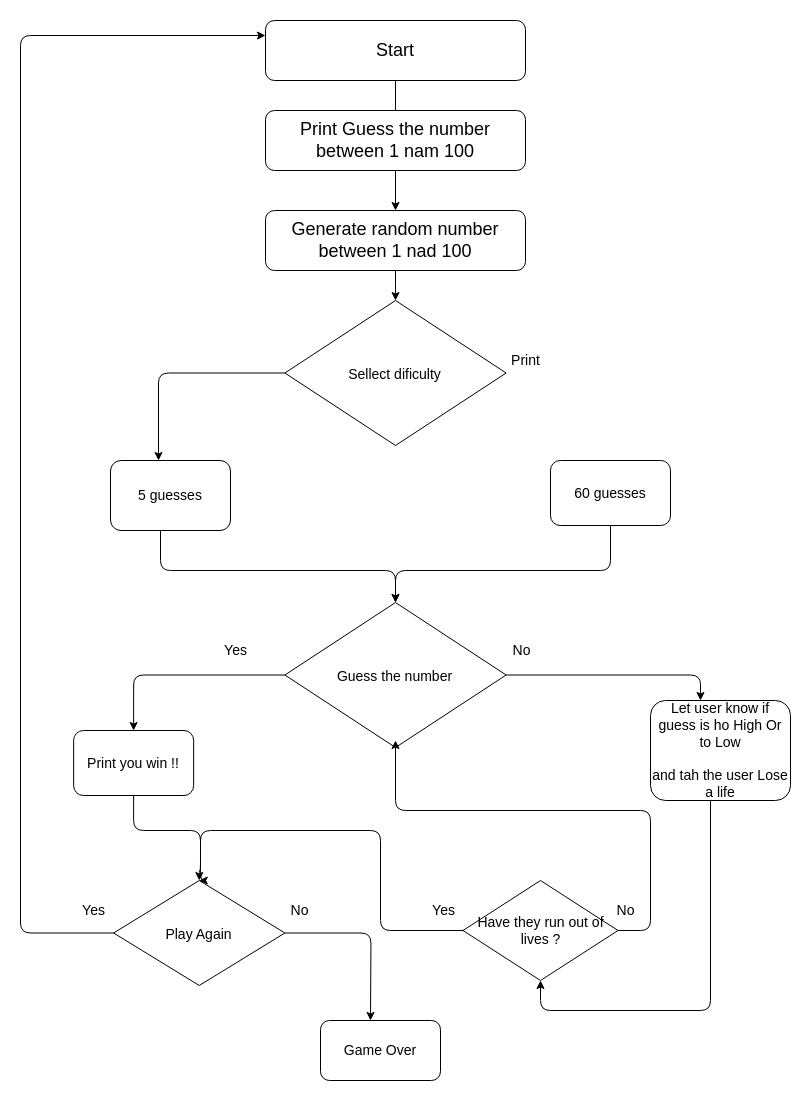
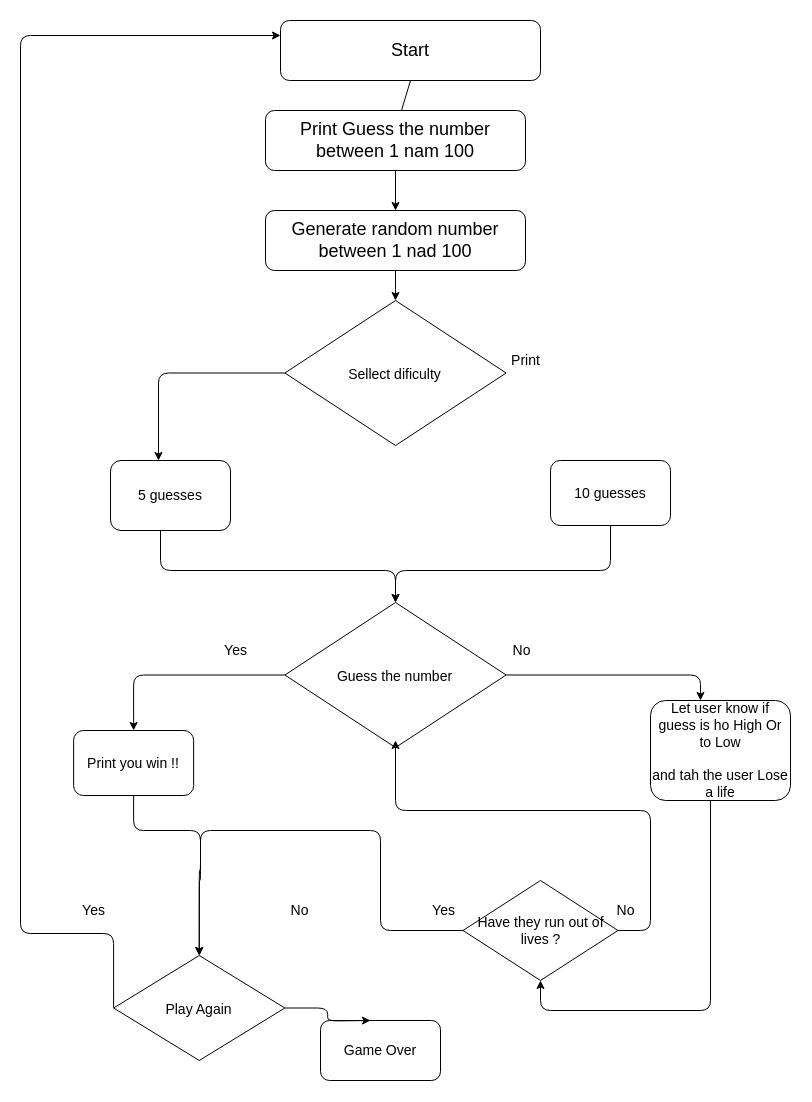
- <mxCell id="3" value="&lt;font style=&quot;font-size: 18px&quot;&gt;Start&lt;/font&gt;" style="rounded=1;whiteSpace=wrap;html=1;" parent="1" vertex="1"><mxGeometry x="265" y="20" width="260" height="60" as="geometry" /></mxCell>
+ <mxCell id="3" value="&lt;font style=&quot;font-size: 18px&quot;&gt;Start&lt;/font&gt;" style="rounded=1;whiteSpace=wrap;html=1;" parent="1" vertex="1"><mxGeometry x="280" y="20" width="260" height="60" as="geometry" /></mxCell>
- <mxCell id="26" value="60 guesses" style="rounded=1;whiteSpace=wrap;html=1;fontSize=14;" parent="1" vertex="1"><mxGeometry x="550" y="460" width="120" height="65" as="geometry" /></mxCell>
+ <mxCell id="26" value="10 guesses" style="rounded=1;whiteSpace=wrap;html=1;fontSize=14;" parent="1" vertex="1"><mxGeometry x="550" y="460" width="120" height="65" as="geometry" /></mxCell>
- <mxCell id="32" value="&lt;font style=&quot;font-size: 14px&quot;&gt;Play Again&lt;/font&gt;" style="rhombus;whiteSpace=wrap;html=1;fontSize=18;" parent="1" vertex="1"><mxGeometry x="113.13" y="880" width="171.25" height="105" as="geometry" /></mxCell>
+ <mxCell id="32" value="&lt;font style=&quot;font-size: 14px&quot;&gt;Play Again&lt;/font&gt;" style="rhombus;whiteSpace=wrap;html=1;fontSize=18;" parent="1" vertex="1"><mxGeometry x="113.13" y="955" width="171.25" height="105" as="geometry" /></mxCell>
